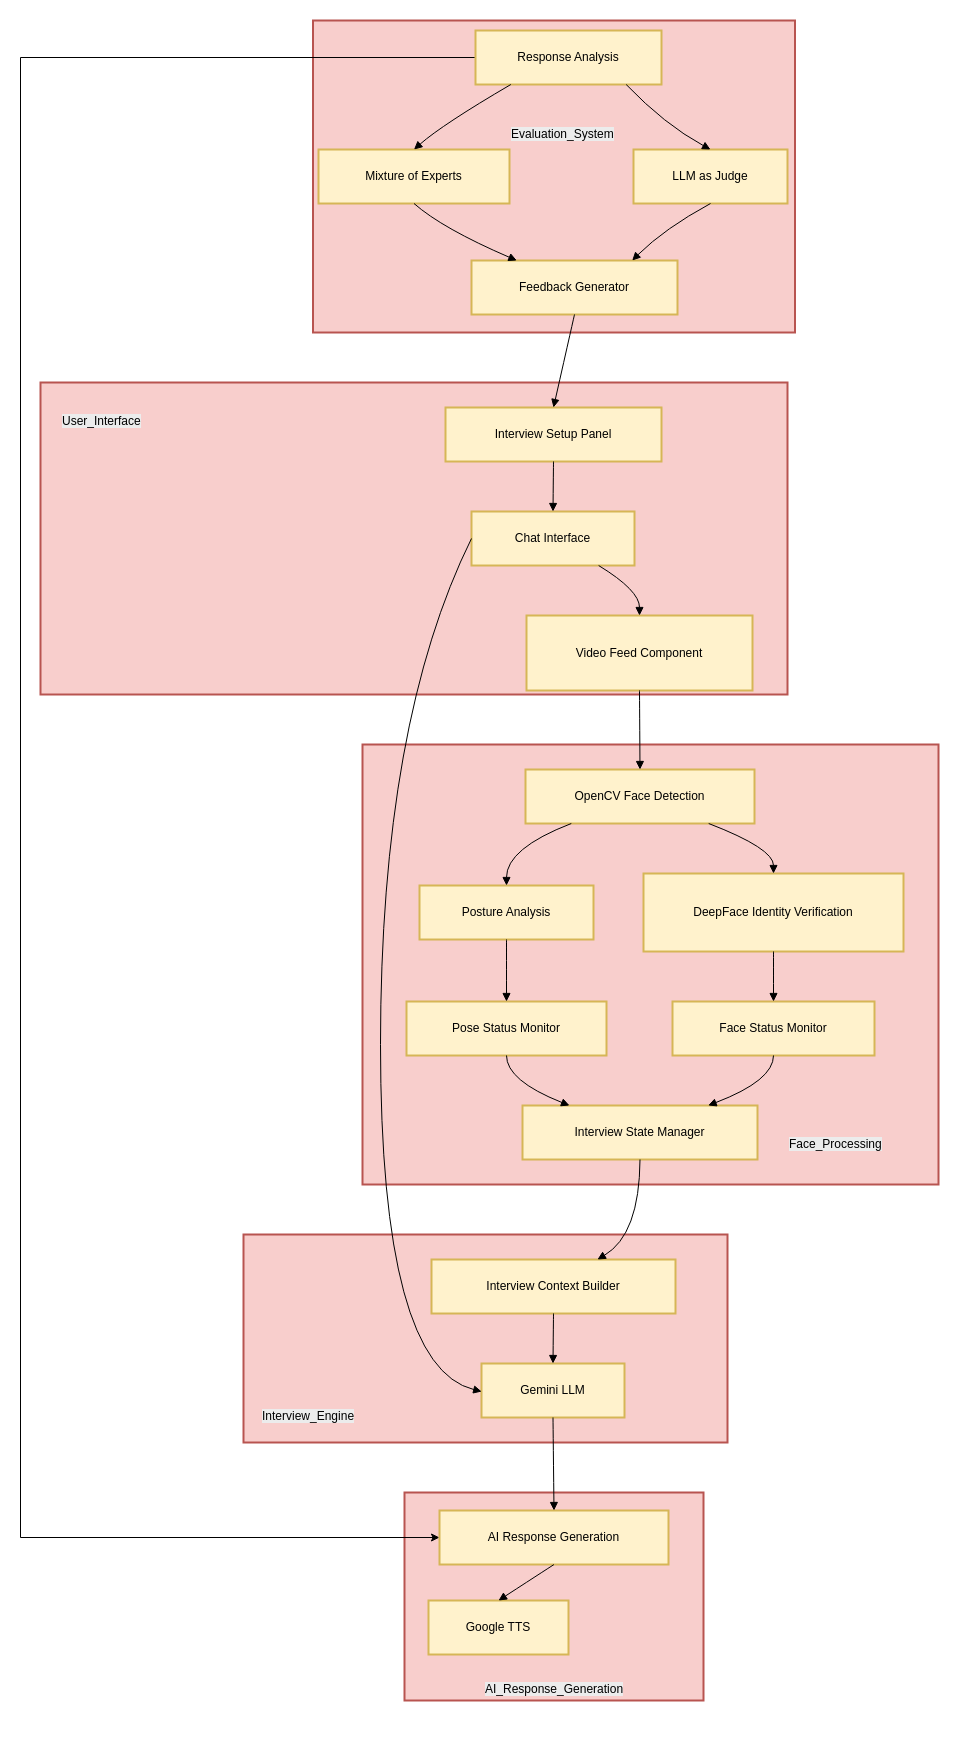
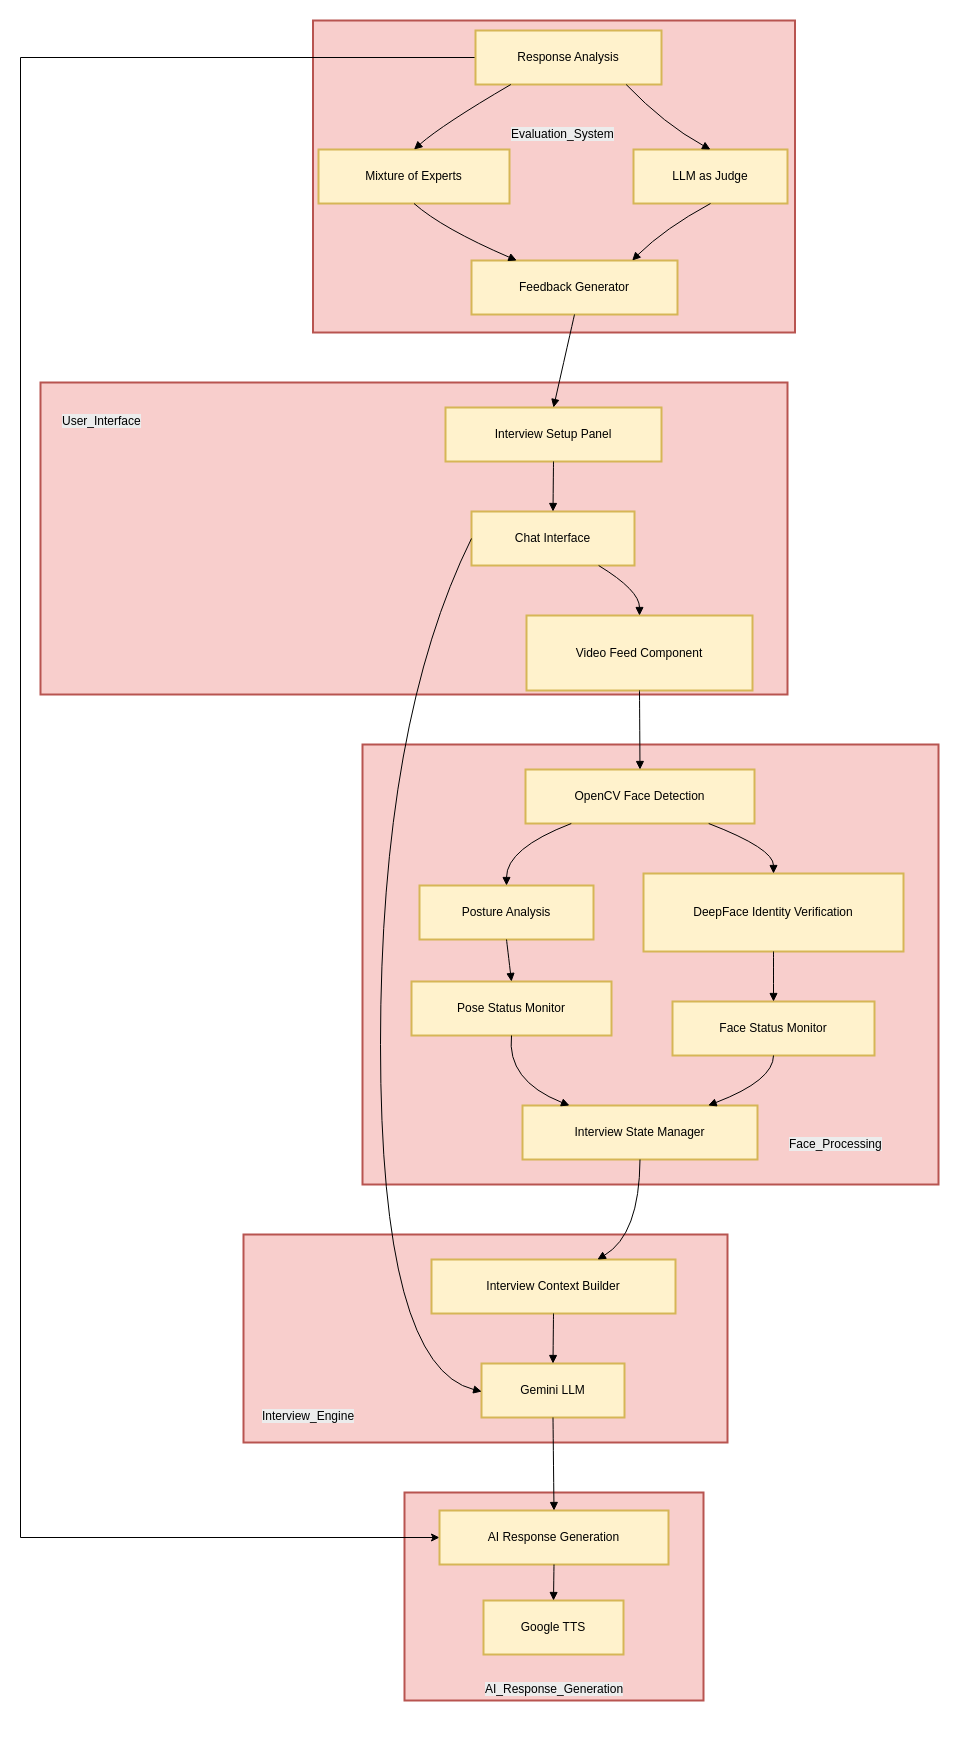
- <mxCell id="18" value="Pose Status Monitor" style="whiteSpace=wrap;strokeWidth=2;fillColor=#fff2cc;strokeColor=#d6b656;" parent="1" vertex="1"><mxGeometry x="406" y="1001" width="200" height="54" as="geometry" /></mxCell>
+ <mxCell id="18" value="Pose Status Monitor" style="whiteSpace=wrap;strokeWidth=2;fillColor=#fff2cc;strokeColor=#d6b656;" parent="1" vertex="1"><mxGeometry x="411" y="981" width="200" height="54" as="geometry" /></mxCell>
- <mxCell id="25" value="Google TTS" style="whiteSpace=wrap;strokeWidth=2;fillColor=#fff2cc;strokeColor=#d6b656;" parent="1" vertex="1"><mxGeometry x="428" y="1600" width="140" height="54" as="geometry" /></mxCell>
+ <mxCell id="25" value="Google TTS" style="whiteSpace=wrap;strokeWidth=2;fillColor=#fff2cc;strokeColor=#d6b656;" parent="1" vertex="1"><mxGeometry x="483" y="1600" width="140" height="54" as="geometry" /></mxCell>
